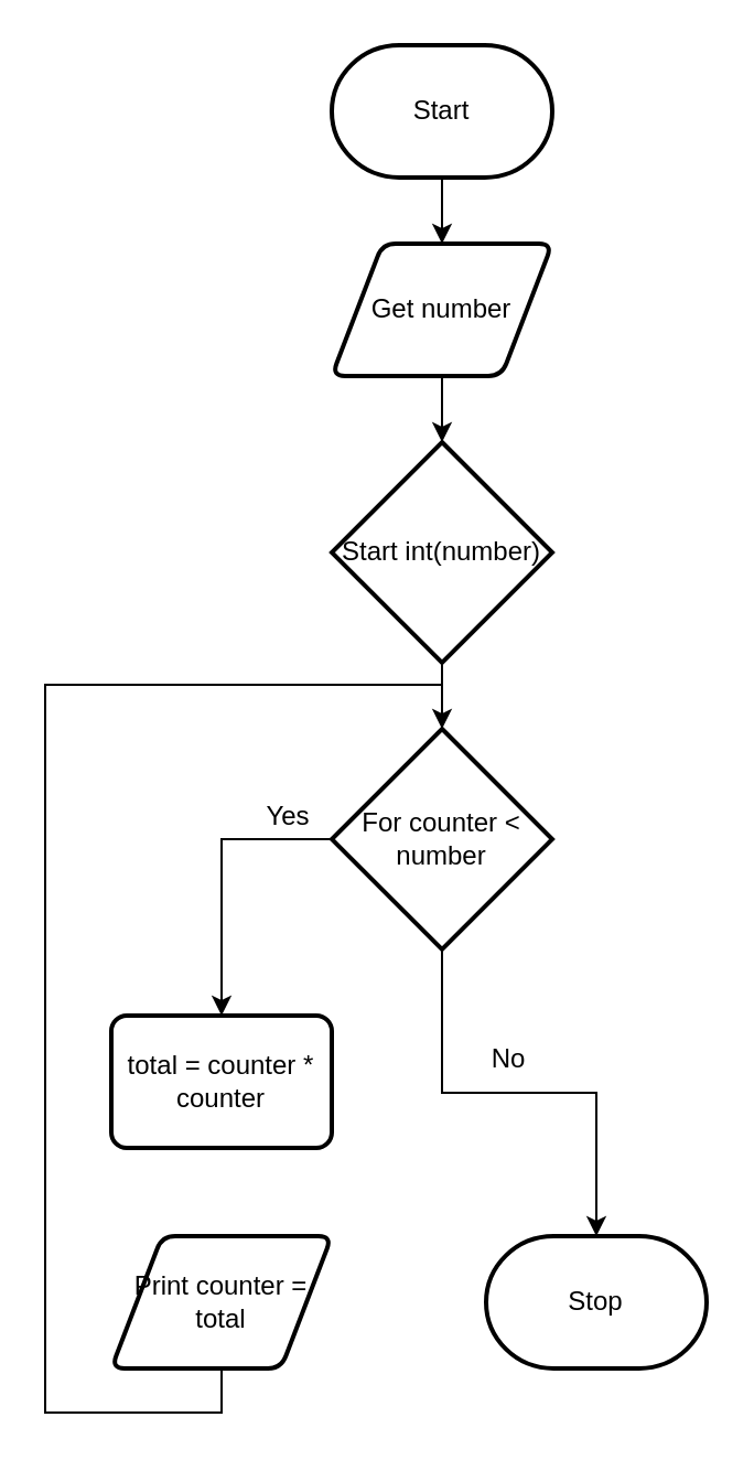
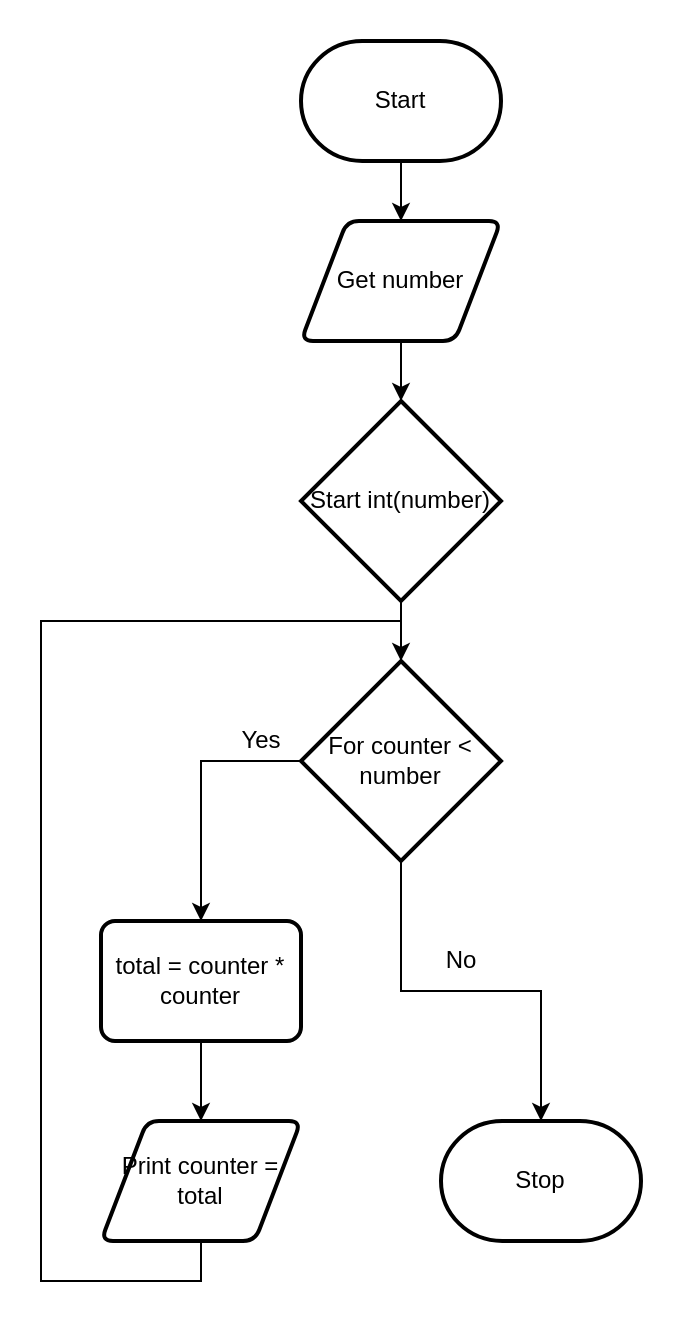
+ <mxCell id="11" style="edgeStyle=orthogonalEdgeStyle;rounded=0;orthogonalLoop=1;jettySize=auto;html=1;exitX=0.5;exitY=1;exitDx=0;exitDy=0;entryX=0.5;entryY=0;entryDx=0;entryDy=0;" edge="1" parent="1" source="12" target="14"><mxGeometry relative="1" as="geometry" /></mxCell>
